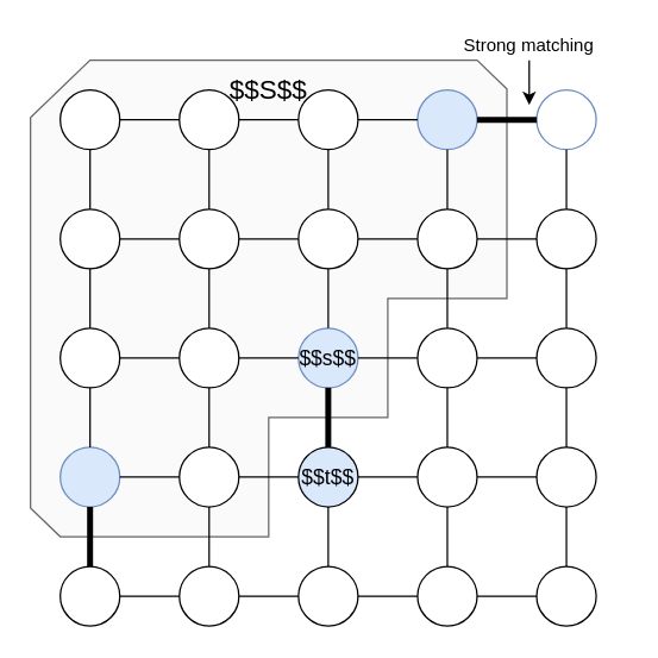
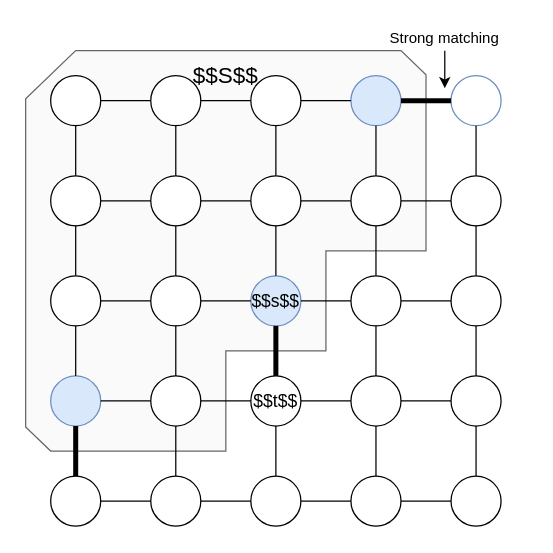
- <mxCell id="15" value="$$t$$" style="ellipse;whiteSpace=wrap;html=1;fontSize=14;fillColor=#dae8fc;" parent="1" vertex="1"><mxGeometry x="200" y="300" width="40" height="40" as="geometry" /></mxCell>
+ <mxCell id="15" value="$$t$$" style="ellipse;whiteSpace=wrap;html=1;fontSize=14;" parent="1" vertex="1"><mxGeometry x="200" y="300" width="40" height="40" as="geometry" /></mxCell>
